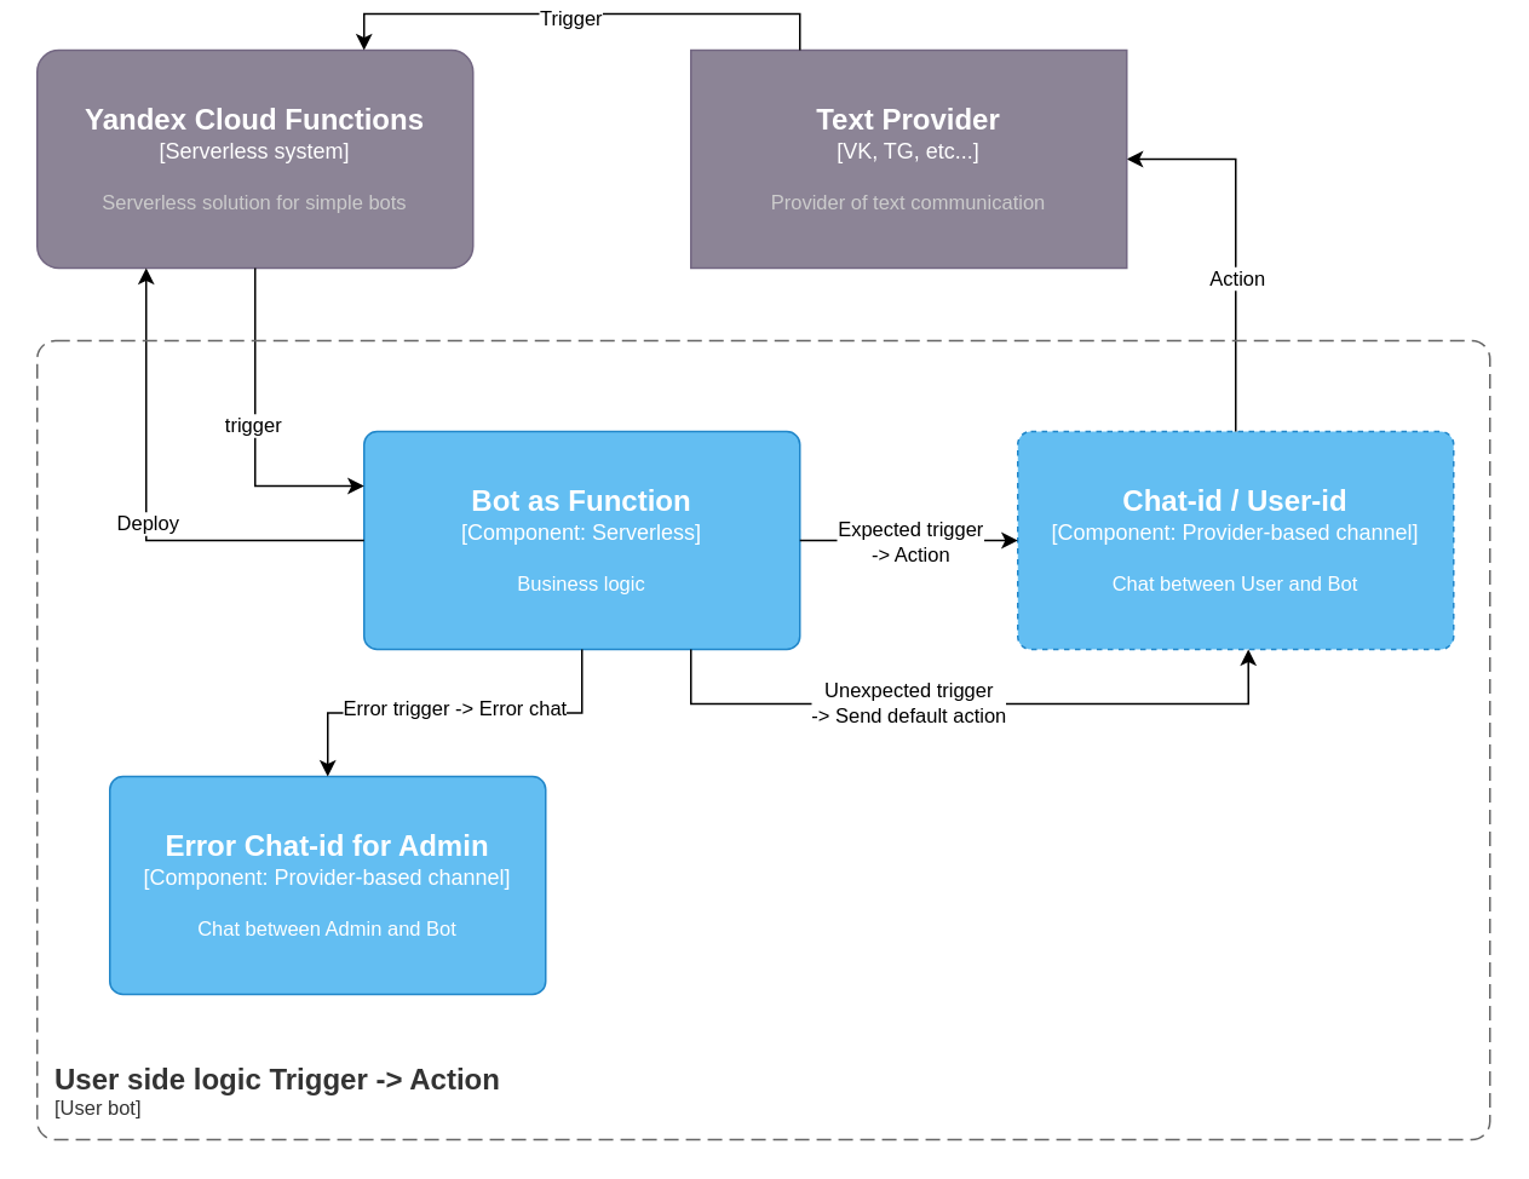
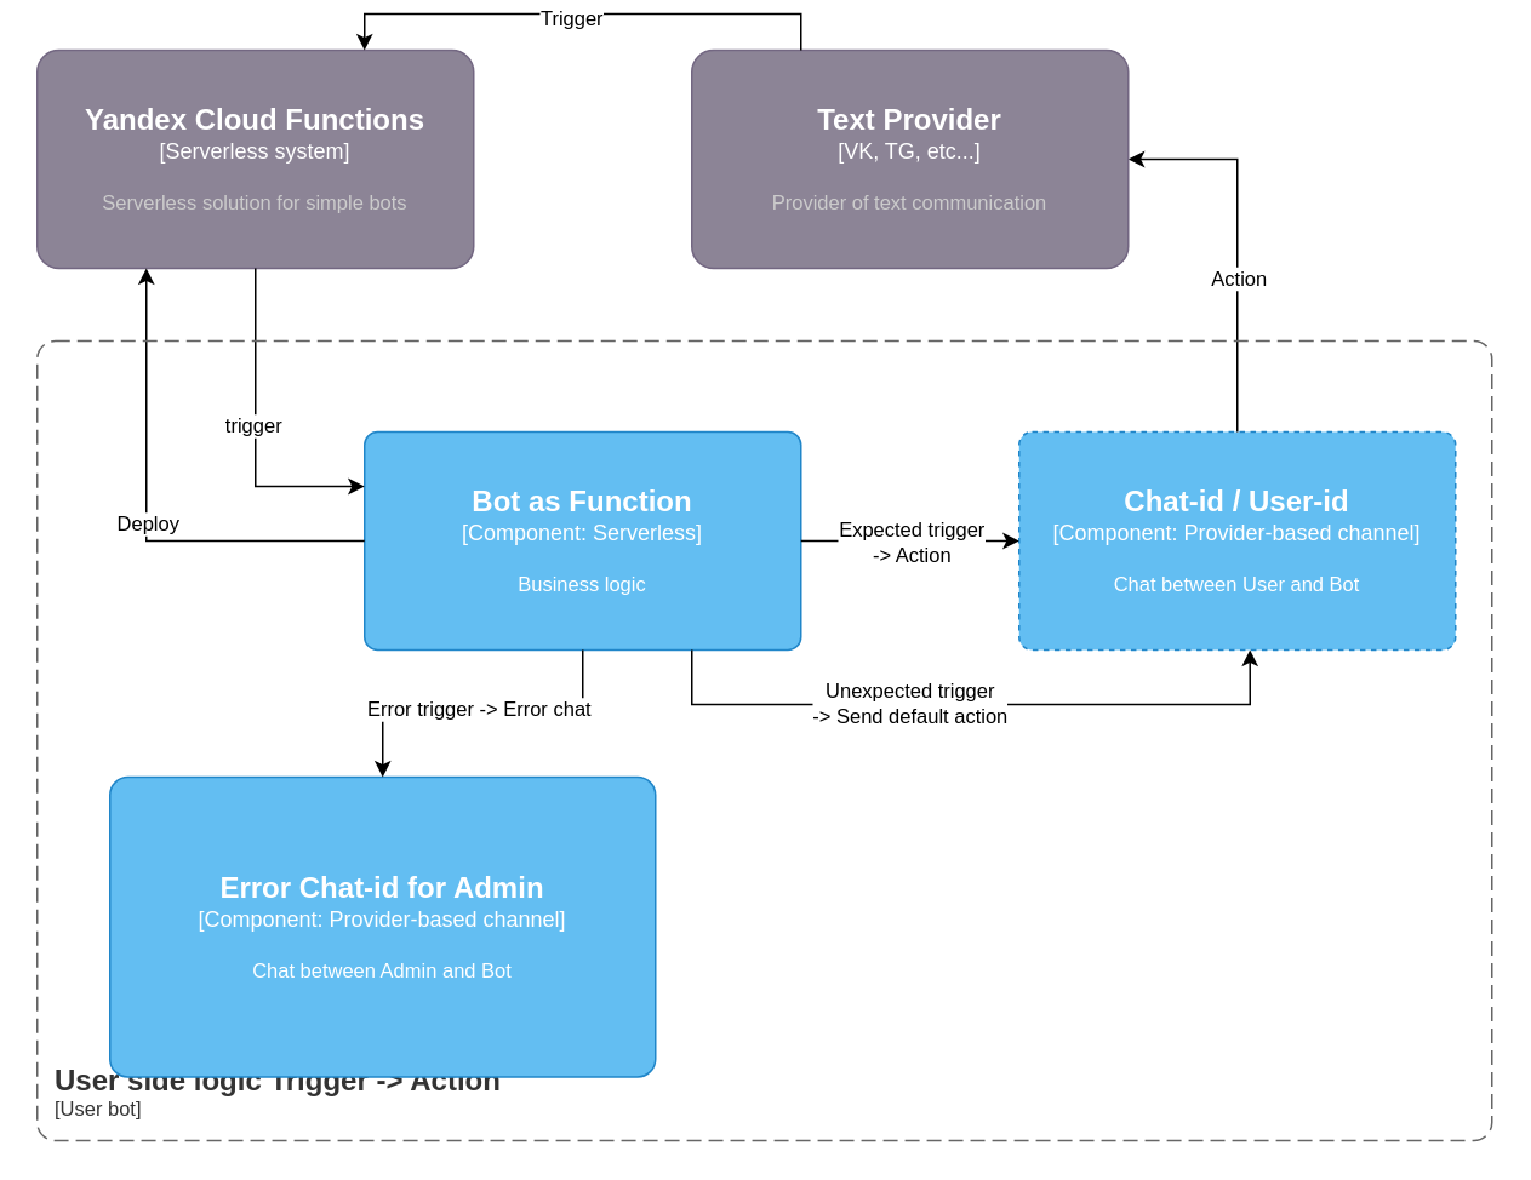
- <mxCell id="6" value="&lt;font style=&quot;font-size: 16px&quot;&gt;&lt;b&gt;Text Provider&lt;/b&gt;&lt;/font&gt;&lt;div&gt;[VK, TG, etc...]&lt;/div&gt;&lt;br&gt;&lt;div&gt;&lt;font style=&quot;font-size: 11px&quot;&gt;&lt;font color=&quot;#cccccc&quot;&gt;Provider of text communication&lt;/font&gt;&lt;/div&gt;" style="whiteSpace=wrap;html=1;labelBackgroundColor=none;fillColor=#8C8496;fontColor=#ffffff;align=center;arcSize=10;strokeColor=#736782;metaEdit=1;resizable=0;points=[[0.25,0,0],[0.5,0,0],[0.75,0,0],[1,0.25,0],[1,0.5,0],[1,0.75,0],[0.75,1,0],[0.5,1,0],[0.25,1,0],[0,0.75,0],[0,0.5,0],[0,0.25,0]];rounded=0;" vertex="1" parent="1"><mxGeometry x="380" y="20" width="240" height="120" as="geometry" /></mxCell>
+ <mxCell id="6" value="&lt;font style=&quot;font-size: 16px&quot;&gt;&lt;b&gt;Text Provider&lt;/b&gt;&lt;/font&gt;&lt;div&gt;[VK, TG, etc...]&lt;/div&gt;&lt;br&gt;&lt;div&gt;&lt;font style=&quot;font-size: 11px&quot;&gt;&lt;font color=&quot;#cccccc&quot;&gt;Provider of text communication&lt;/font&gt;&lt;/div&gt;" style="rounded=1;whiteSpace=wrap;html=1;labelBackgroundColor=none;fillColor=#8C8496;fontColor=#ffffff;align=center;arcSize=10;strokeColor=#736782;metaEdit=1;resizable=0;points=[[0.25,0,0],[0.5,0,0],[0.75,0,0],[1,0.25,0],[1,0.5,0],[1,0.75,0],[0.75,1,0],[0.5,1,0],[0.25,1,0],[0,0.75,0],[0,0.5,0],[0,0.25,0]];" vertex="1" parent="1"><mxGeometry x="380" y="20" width="240" height="120" as="geometry" /></mxCell>
- <mxCell id="17" value="&lt;font style=&quot;font-size: 16px&quot;&gt;&lt;b&gt;Error Chat-id for Admin&lt;/b&gt;&lt;/font&gt;&lt;div&gt;[Component: Provider-based channel]&lt;/div&gt;&lt;br&gt;&lt;div&gt;&lt;font style=&quot;font-size: 11px&quot;&gt;Chat between Admin and Bot&lt;/font&gt;&lt;/div&gt;" style="rounded=1;whiteSpace=wrap;html=1;labelBackgroundColor=none;fillColor=#63BEF2;fontColor=#ffffff;align=center;arcSize=6;strokeColor=#2086C9;metaEdit=1;resizable=0;points=[[0.25,0,0],[0.5,0,0],[0.75,0,0],[1,0.25,0],[1,0.5,0],[1,0.75,0],[0.75,1,0],[0.5,1,0],[0.25,1,0],[0,0.75,0],[0,0.5,0],[0,0.25,0]];" vertex="1" parent="1"><mxGeometry x="60" y="420" width="240" height="120" as="geometry" /></mxCell>
+ <mxCell id="17" value="&lt;font style=&quot;font-size: 16px&quot;&gt;&lt;b&gt;Error Chat-id for Admin&lt;/b&gt;&lt;/font&gt;&lt;div&gt;[Component: Provider-based channel]&lt;/div&gt;&lt;br&gt;&lt;div&gt;&lt;font style=&quot;font-size: 11px&quot;&gt;Chat between Admin and Bot&lt;/font&gt;&lt;/div&gt;" style="rounded=1;whiteSpace=wrap;html=1;labelBackgroundColor=none;fillColor=#63BEF2;fontColor=#ffffff;align=center;arcSize=6;strokeColor=#2086C9;metaEdit=1;resizable=0;points=[[0.25,0,0],[0.5,0,0],[0.75,0,0],[1,0.25,0],[1,0.5,0],[1,0.75,0],[0.75,1,0],[0.5,1,0],[0.25,1,0],[0,0.75,0],[0,0.5,0],[0,0.25,0]];" vertex="1" parent="1"><mxGeometry x="60" y="420" width="300" height="165" as="geometry" /></mxCell>
